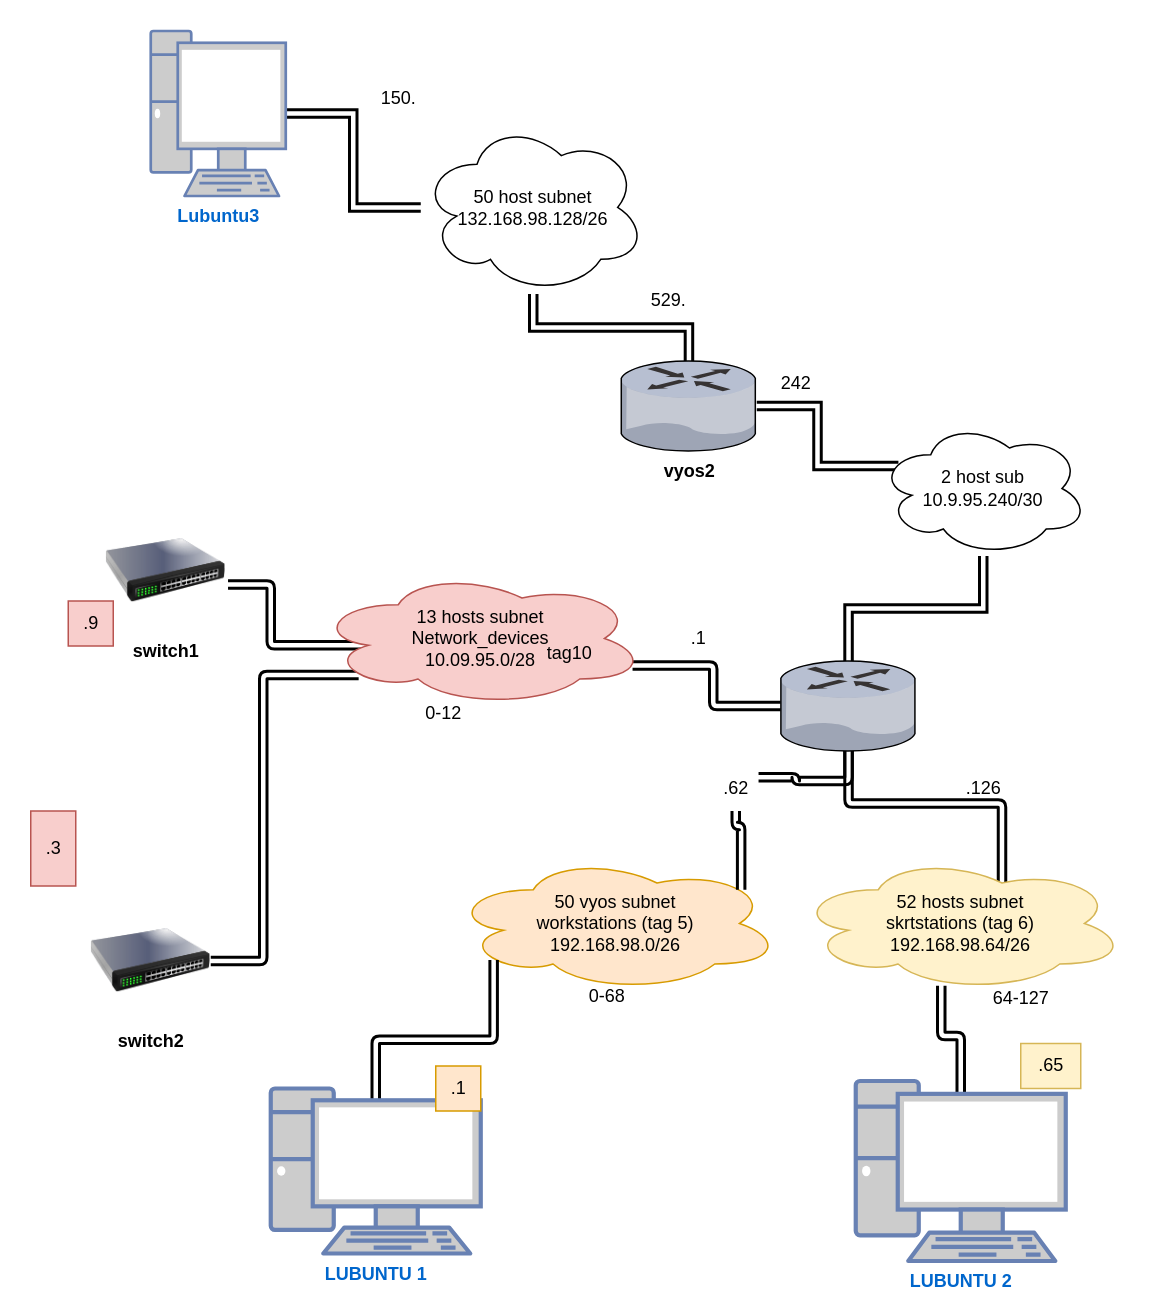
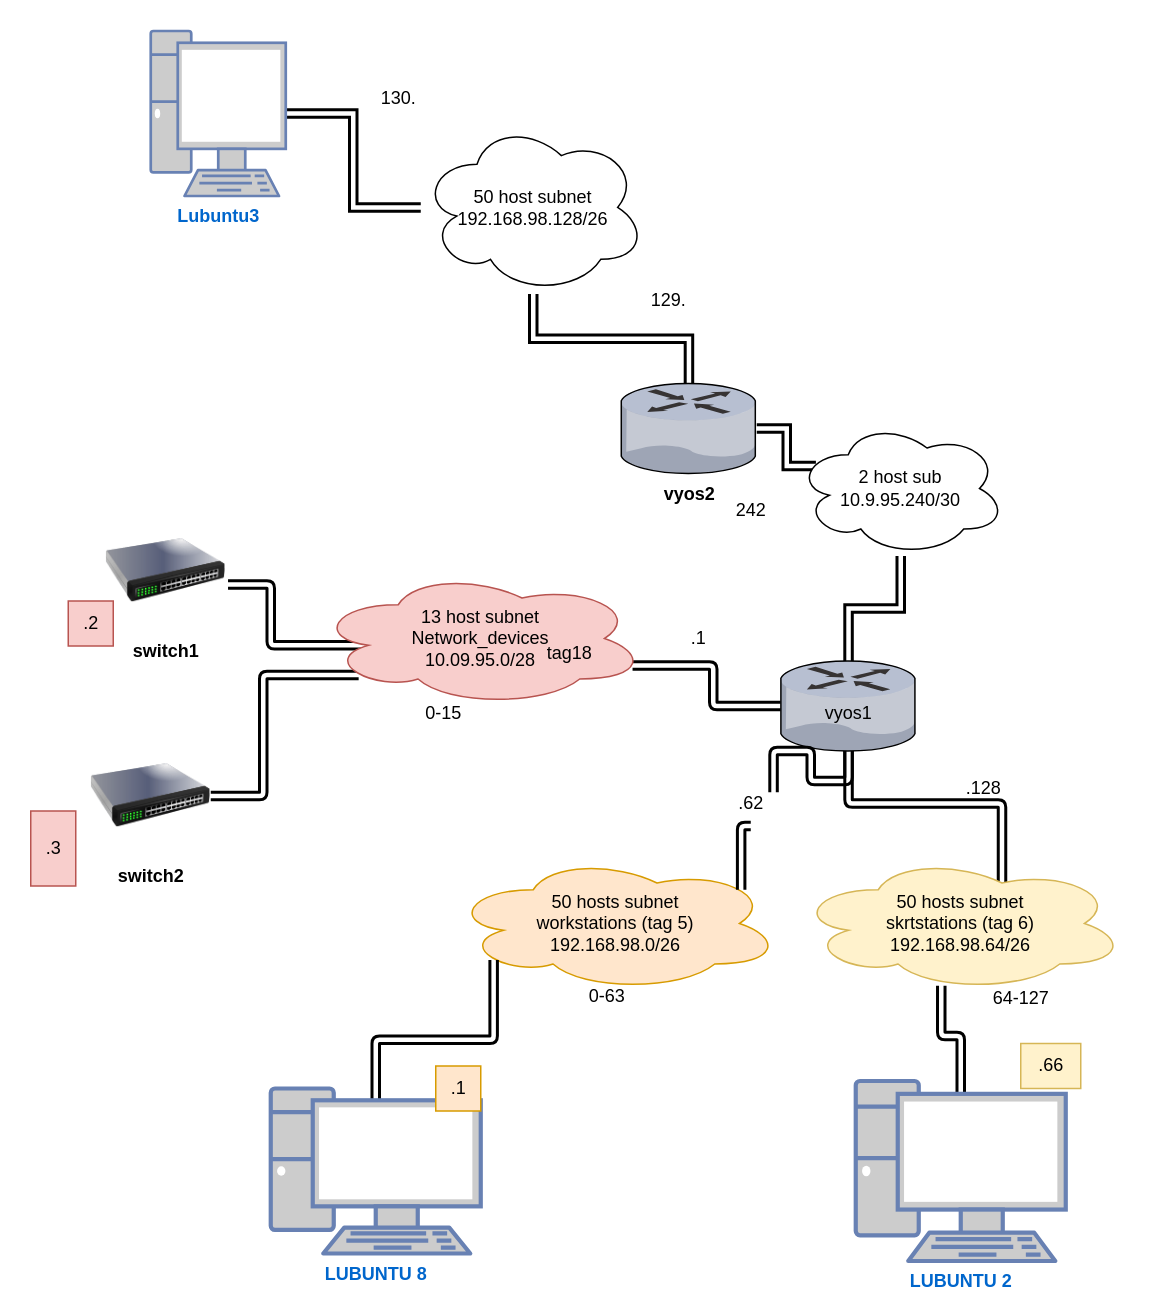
- <mxCell id="39" value="150." style="text;html=1;align=center;verticalAlign=middle;resizable=0;points=[];autosize=1;strokeColor=none;fillColor=none;" parent="1" vertex="1"><mxGeometry x="240" y="50" width="50" height="30" as="geometry" /></mxCell>
+ <mxCell id="39" value="130." style="text;html=1;align=center;verticalAlign=middle;resizable=0;points=[];autosize=1;strokeColor=none;fillColor=none;" parent="1" vertex="1"><mxGeometry x="240" y="50" width="50" height="30" as="geometry" /></mxCell>
- <mxCell id="37" value="50 host subnet&lt;br&gt;132.168.98.128/26" style="ellipse;shape=cloud;whiteSpace=wrap;html=1;" parent="1" vertex="1"><mxGeometry x="280" y="80" width="150" height="115.28" as="geometry" /></mxCell>
+ <mxCell id="37" value="50 host subnet&lt;br&gt;192.168.98.128/26" style="ellipse;shape=cloud;whiteSpace=wrap;html=1;" parent="1" vertex="1"><mxGeometry x="280" y="80" width="150" height="115.28" as="geometry" /></mxCell>
- <mxCell id="38" value="529." style="text;html=1;align=center;verticalAlign=middle;resizable=0;points=[];autosize=1;strokeColor=none;fillColor=none;" parent="1" vertex="1"><mxGeometry x="420" y="185" width="50" height="30" as="geometry" /></mxCell>
+ <mxCell id="38" value="129." style="text;html=1;align=center;verticalAlign=middle;resizable=0;points=[];autosize=1;strokeColor=none;fillColor=none;" parent="1" vertex="1"><mxGeometry x="420" y="185" width="50" height="30" as="geometry" /></mxCell>
- <mxCell id="40" value="242" style="text;html=1;align=center;verticalAlign=middle;resizable=0;points=[];autosize=1;strokeColor=none;fillColor=none;" parent="1" vertex="1"><mxGeometry x="510" y="240" width="40" height="30" as="geometry" /></mxCell>
+ <mxCell id="40" value="242" style="text;html=1;align=center;verticalAlign=middle;resizable=0;points=[];autosize=1;strokeColor=none;fillColor=none;" parent="1" vertex="1"><mxGeometry x="480" y="325" width="40" height="30" as="geometry" /></mxCell>
- <mxCell id="31" value="vyos2" style="verticalLabelPosition=bottom;sketch=0;aspect=fixed;html=1;verticalAlign=top;strokeColor=none;align=center;outlineConnect=0;shape=mxgraph.citrix.router;fontStyle=1" parent="1" vertex="1"><mxGeometry x="413.59" y="240" width="90.41" height="60" as="geometry" /></mxCell>
+ <mxCell id="31" value="vyos2" style="verticalLabelPosition=bottom;sketch=0;aspect=fixed;html=1;verticalAlign=top;strokeColor=none;align=center;outlineConnect=0;shape=mxgraph.citrix.router;fontStyle=1" parent="1" vertex="1"><mxGeometry x="413.59" y="255" width="90.41" height="60" as="geometry" /></mxCell>
- <mxCell id="35" value="2 host sub&lt;br&gt;10.9.95.240/30" style="ellipse;shape=cloud;whiteSpace=wrap;html=1;" parent="1" vertex="1"><mxGeometry x="585" y="280" width="140" height="90" as="geometry" /></mxCell>
+ <mxCell id="35" value="2 host sub&lt;br&gt;10.9.95.240/30" style="ellipse;shape=cloud;whiteSpace=wrap;html=1;" parent="1" vertex="1"><mxGeometry x="530" width="140" height="90" as="geometry" y="280" /></mxCell>
- <mxCell id="25" value=".9" style="text;html=1;align=center;verticalAlign=middle;resizable=0;points=[];autosize=1;strokeColor=#b85450;fillColor=#f8cecc;" parent="1" vertex="1"><mxGeometry x="45" y="400" width="30" height="30" as="geometry" /></mxCell>
+ <mxCell id="25" value=".2" style="text;html=1;align=center;verticalAlign=middle;resizable=0;points=[];autosize=1;strokeColor=#b85450;fillColor=#f8cecc;" parent="1" vertex="1"><mxGeometry x="45" y="400" width="30" height="30" as="geometry" /></mxCell>
- <mxCell id="10" value="13 hosts subnet&lt;br&gt;Network_devices&lt;br&gt;10.09.95.0/28" style="ellipse;shape=cloud;whiteSpace=wrap;html=1;align=center;fillColor=#f8cecc;strokeColor=#b85450;" parent="1" vertex="1"><mxGeometry x="210" y="380" width="220" height="90" as="geometry" /></mxCell>
+ <mxCell id="10" value="13 host subnet&lt;br&gt;Network_devices&lt;br&gt;10.09.95.0/28" style="ellipse;shape=cloud;whiteSpace=wrap;html=1;align=center;fillColor=#f8cecc;strokeColor=#b85450;" parent="1" vertex="1"><mxGeometry x="210" y="380" width="220" height="90" as="geometry" /></mxCell>
- <mxCell id="29" value="tag10" style="text;html=1;align=center;verticalAlign=middle;resizable=0;points=[];autosize=1;strokeColor=none;fillColor=none;" parent="1" vertex="1"><mxGeometry x="354" y="420" width="50" height="30" as="geometry" /></mxCell>
+ <mxCell id="29" value="tag18" style="text;html=1;align=center;verticalAlign=middle;resizable=0;points=[];autosize=1;strokeColor=none;fillColor=none;" parent="1" vertex="1"><mxGeometry x="354" y="420" width="50" height="30" as="geometry" /></mxCell>
- <mxCell id="20" value="0-12" style="text;html=1;align=center;verticalAlign=middle;resizable=0;points=[];autosize=1;strokeColor=none;fillColor=none;" parent="1" vertex="1"><mxGeometry x="270" y="460" width="50" height="30" as="geometry" /></mxCell>
+ <mxCell id="20" value="0-15" style="text;html=1;align=center;verticalAlign=middle;resizable=0;points=[];autosize=1;strokeColor=none;fillColor=none;" parent="1" vertex="1"><mxGeometry x="270" y="460" width="50" height="30" as="geometry" /></mxCell>
+ <mxCell id="13" value="vyos1" style="text;html=1;align=center;verticalAlign=middle;resizable=0;points=[];autosize=1;strokeColor=none;fillColor=none;" parent="1" vertex="1"><mxGeometry x="540.2" y="460" width="50" height="30" as="geometry" /></mxCell>
- <mxCell id="24" value=".62" style="text;html=1;align=center;verticalAlign=middle;resizable=0;points=[];autosize=1;strokeColor=none;fillColor=none;" parent="1" vertex="1"><mxGeometry x="470" y="510" width="40" height="30" as="geometry" /></mxCell>
+ <mxCell id="24" value=".62" style="text;html=1;align=center;verticalAlign=middle;resizable=0;points=[];autosize=1;strokeColor=none;fillColor=none;" parent="1" vertex="1"><mxGeometry x="480" y="520" width="40" height="30" as="geometry" /></mxCell>
- <mxCell id="22" value=".126" style="text;html=1;align=center;verticalAlign=middle;resizable=0;points=[];autosize=1;strokeColor=none;fillColor=none;" parent="1" vertex="1"><mxGeometry x="630" y="510" width="50" height="30" as="geometry" /></mxCell>
+ <mxCell id="22" value=".128" style="text;html=1;align=center;verticalAlign=middle;resizable=0;points=[];autosize=1;strokeColor=none;fillColor=none;" parent="1" vertex="1"><mxGeometry x="630" y="510" width="50" height="30" as="geometry" /></mxCell>
- <mxCell id="5" value="50 vyos subnet&lt;br&gt;workstations (tag 5)&lt;br&gt;192.168.98.0/26" style="ellipse;shape=cloud;whiteSpace=wrap;html=1;align=center;fillColor=#ffe6cc;strokeColor=#d79b00;" parent="1" vertex="1"><mxGeometry x="300" y="570" width="220" height="90" as="geometry" /></mxCell>
+ <mxCell id="5" value="50 hosts subnet&lt;br&gt;workstations (tag 5)&lt;br&gt;192.168.98.0/26" style="ellipse;shape=cloud;whiteSpace=wrap;html=1;align=center;fillColor=#ffe6cc;strokeColor=#d79b00;" parent="1" vertex="1"><mxGeometry x="300" y="570" width="220" height="90" as="geometry" /></mxCell>
- <mxCell id="7" value="52 hosts subnet&lt;br&gt;skrtstations (tag 6)&lt;br&gt;192.168.98.64/26" style="ellipse;shape=cloud;whiteSpace=wrap;html=1;align=center;fillColor=#fff2cc;strokeColor=#d6b656;" parent="1" vertex="1"><mxGeometry x="530" y="570" width="220" height="90" as="geometry" /></mxCell>
+ <mxCell id="7" value="50 hosts subnet&lt;br&gt;skrtstations (tag 6)&lt;br&gt;192.168.98.64/26" style="ellipse;shape=cloud;whiteSpace=wrap;html=1;align=center;fillColor=#fff2cc;strokeColor=#d6b656;" parent="1" vertex="1"><mxGeometry x="530" y="570" width="220" height="90" as="geometry" /></mxCell>
- <mxCell id="12" value="&lt;b&gt;switch2&lt;/b&gt;" style="image;html=1;image=img/lib/clip_art/networking/Switch_128x128.png" parent="1" vertex="1"><mxGeometry x="60" y="600" width="80" height="80" as="geometry" /></mxCell>
+ <mxCell id="12" value="&lt;b&gt;switch2&lt;/b&gt;" style="image;html=1;image=img/lib/clip_art/networking/Switch_128x128.png" parent="1" vertex="1"><mxGeometry x="60" y="490" width="80" height="80" as="geometry" /></mxCell>
- <mxCell id="18" value="&lt;table width=&quot;174&quot; cellspacing=&quot;0&quot; cellpadding=&quot;0&quot; border=&quot;0&quot;&gt;&lt;colgroup&gt;&lt;col style=&quot;mso-width-source:userset;mso-width-alt:5922;width:130pt&quot; width=&quot;174&quot;&gt;&lt;/colgroup&gt;&lt;tbody&gt;&lt;tr style=&quot;height:14.25pt&quot; height=&quot;19&quot;&gt;&lt;td style=&quot;height:14.25pt;width:130pt&quot; width=&quot;174&quot; height=&quot;19&quot;&gt;&lt;/td&gt;&lt;/tr&gt;&lt;tr style=&quot;height:14.25pt&quot; height=&quot;19&quot;&gt;&lt;td style=&quot;height:14.25pt&quot; height=&quot;19&quot;&gt;&lt;/td&gt;&lt;/tr&gt;&lt;/tbody&gt;&lt;/table&gt;0-68" style="text;html=1;align=center;verticalAlign=middle;resizable=0;points=[];autosize=1;strokeColor=none;fillColor=none;" parent="1" vertex="1"><mxGeometry x="304" y="610" width="200" height="70" as="geometry" /></mxCell>
+ <mxCell id="18" value="&lt;table width=&quot;174&quot; cellspacing=&quot;0&quot; cellpadding=&quot;0&quot; border=&quot;0&quot;&gt;&lt;colgroup&gt;&lt;col style=&quot;mso-width-source:userset;mso-width-alt:5922;width:130pt&quot; width=&quot;174&quot;&gt;&lt;/colgroup&gt;&lt;tbody&gt;&lt;tr style=&quot;height:14.25pt&quot; height=&quot;19&quot;&gt;&lt;td style=&quot;height:14.25pt;width:130pt&quot; width=&quot;174&quot; height=&quot;19&quot;&gt;&lt;/td&gt;&lt;/tr&gt;&lt;tr style=&quot;height:14.25pt&quot; height=&quot;19&quot;&gt;&lt;td style=&quot;height:14.25pt&quot; height=&quot;19&quot;&gt;&lt;/td&gt;&lt;/tr&gt;&lt;/tbody&gt;&lt;/table&gt;0-63" style="text;html=1;align=center;verticalAlign=middle;resizable=0;points=[];autosize=1;strokeColor=none;fillColor=none;" parent="1" vertex="1"><mxGeometry x="304" y="610" width="200" height="70" as="geometry" /></mxCell>
- <mxCell id="28" value=".65" style="text;html=1;align=center;verticalAlign=middle;resizable=0;points=[];autosize=1;strokeColor=#d6b656;fillColor=#fff2cc;" parent="1" vertex="1"><mxGeometry x="680" y="695" width="40" height="30" as="geometry" /></mxCell>
+ <mxCell id="28" value=".66" style="text;html=1;align=center;verticalAlign=middle;resizable=0;points=[];autosize=1;strokeColor=#d6b656;fillColor=#fff2cc;" parent="1" vertex="1"><mxGeometry x="680" y="695" width="40" height="30" as="geometry" /></mxCell>
- <mxCell id="17" value="&lt;b&gt;LUBUNTU 1&lt;/b&gt;" style="fontColor=#0066CC;verticalAlign=top;verticalLabelPosition=bottom;labelPosition=center;align=center;html=1;outlineConnect=0;fillColor=#CCCCCC;strokeColor=#6881B3;gradientColor=none;gradientDirection=north;strokeWidth=2;shape=mxgraph.networks.pc;" parent="1" vertex="1"><mxGeometry x="180" y="725" width="140" height="110" as="geometry" /></mxCell>
+ <mxCell id="17" value="&lt;b&gt;LUBUNTU 8&lt;/b&gt;" style="fontColor=#0066CC;verticalAlign=top;verticalLabelPosition=bottom;labelPosition=center;align=center;html=1;outlineConnect=0;fillColor=#CCCCCC;strokeColor=#6881B3;gradientColor=none;gradientDirection=north;strokeWidth=2;shape=mxgraph.networks.pc;" parent="1" vertex="1"><mxGeometry x="180" y="725" width="140" height="110" as="geometry" /></mxCell>
